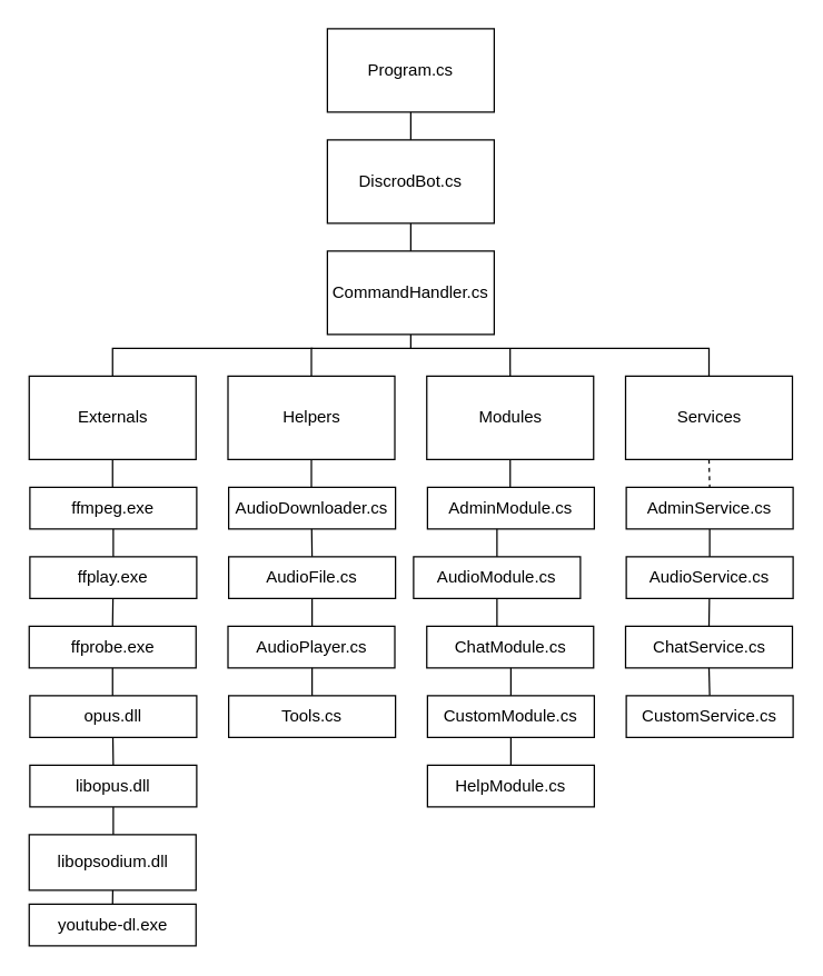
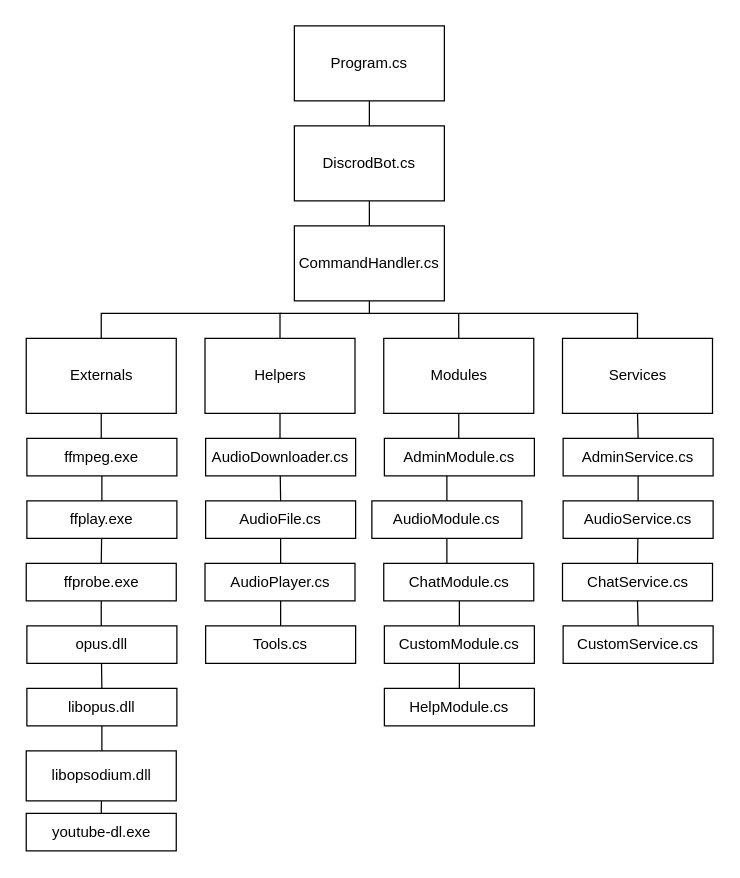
- <mxCell id="17" style="edgeStyle=orthogonalEdgeStyle;rounded=0;orthogonalLoop=1;jettySize=auto;html=1;exitX=0.5;exitY=1;exitDx=0;exitDy=0;entryX=0.5;entryY=0;entryDx=0;entryDy=0;endArrow=none;endFill=0;dashed=1;" edge="1" parent="1" source="18" target="20"><mxGeometry relative="1" as="geometry" /></mxCell>
+ <mxCell id="17" style="edgeStyle=orthogonalEdgeStyle;rounded=0;orthogonalLoop=1;jettySize=auto;html=1;exitX=0.5;exitY=1;exitDx=0;exitDy=0;entryX=0.5;entryY=0;entryDx=0;entryDy=0;endArrow=none;endFill=0;" edge="1" parent="1" source="18" target="20"><mxGeometry relative="1" as="geometry" /></mxCell>
